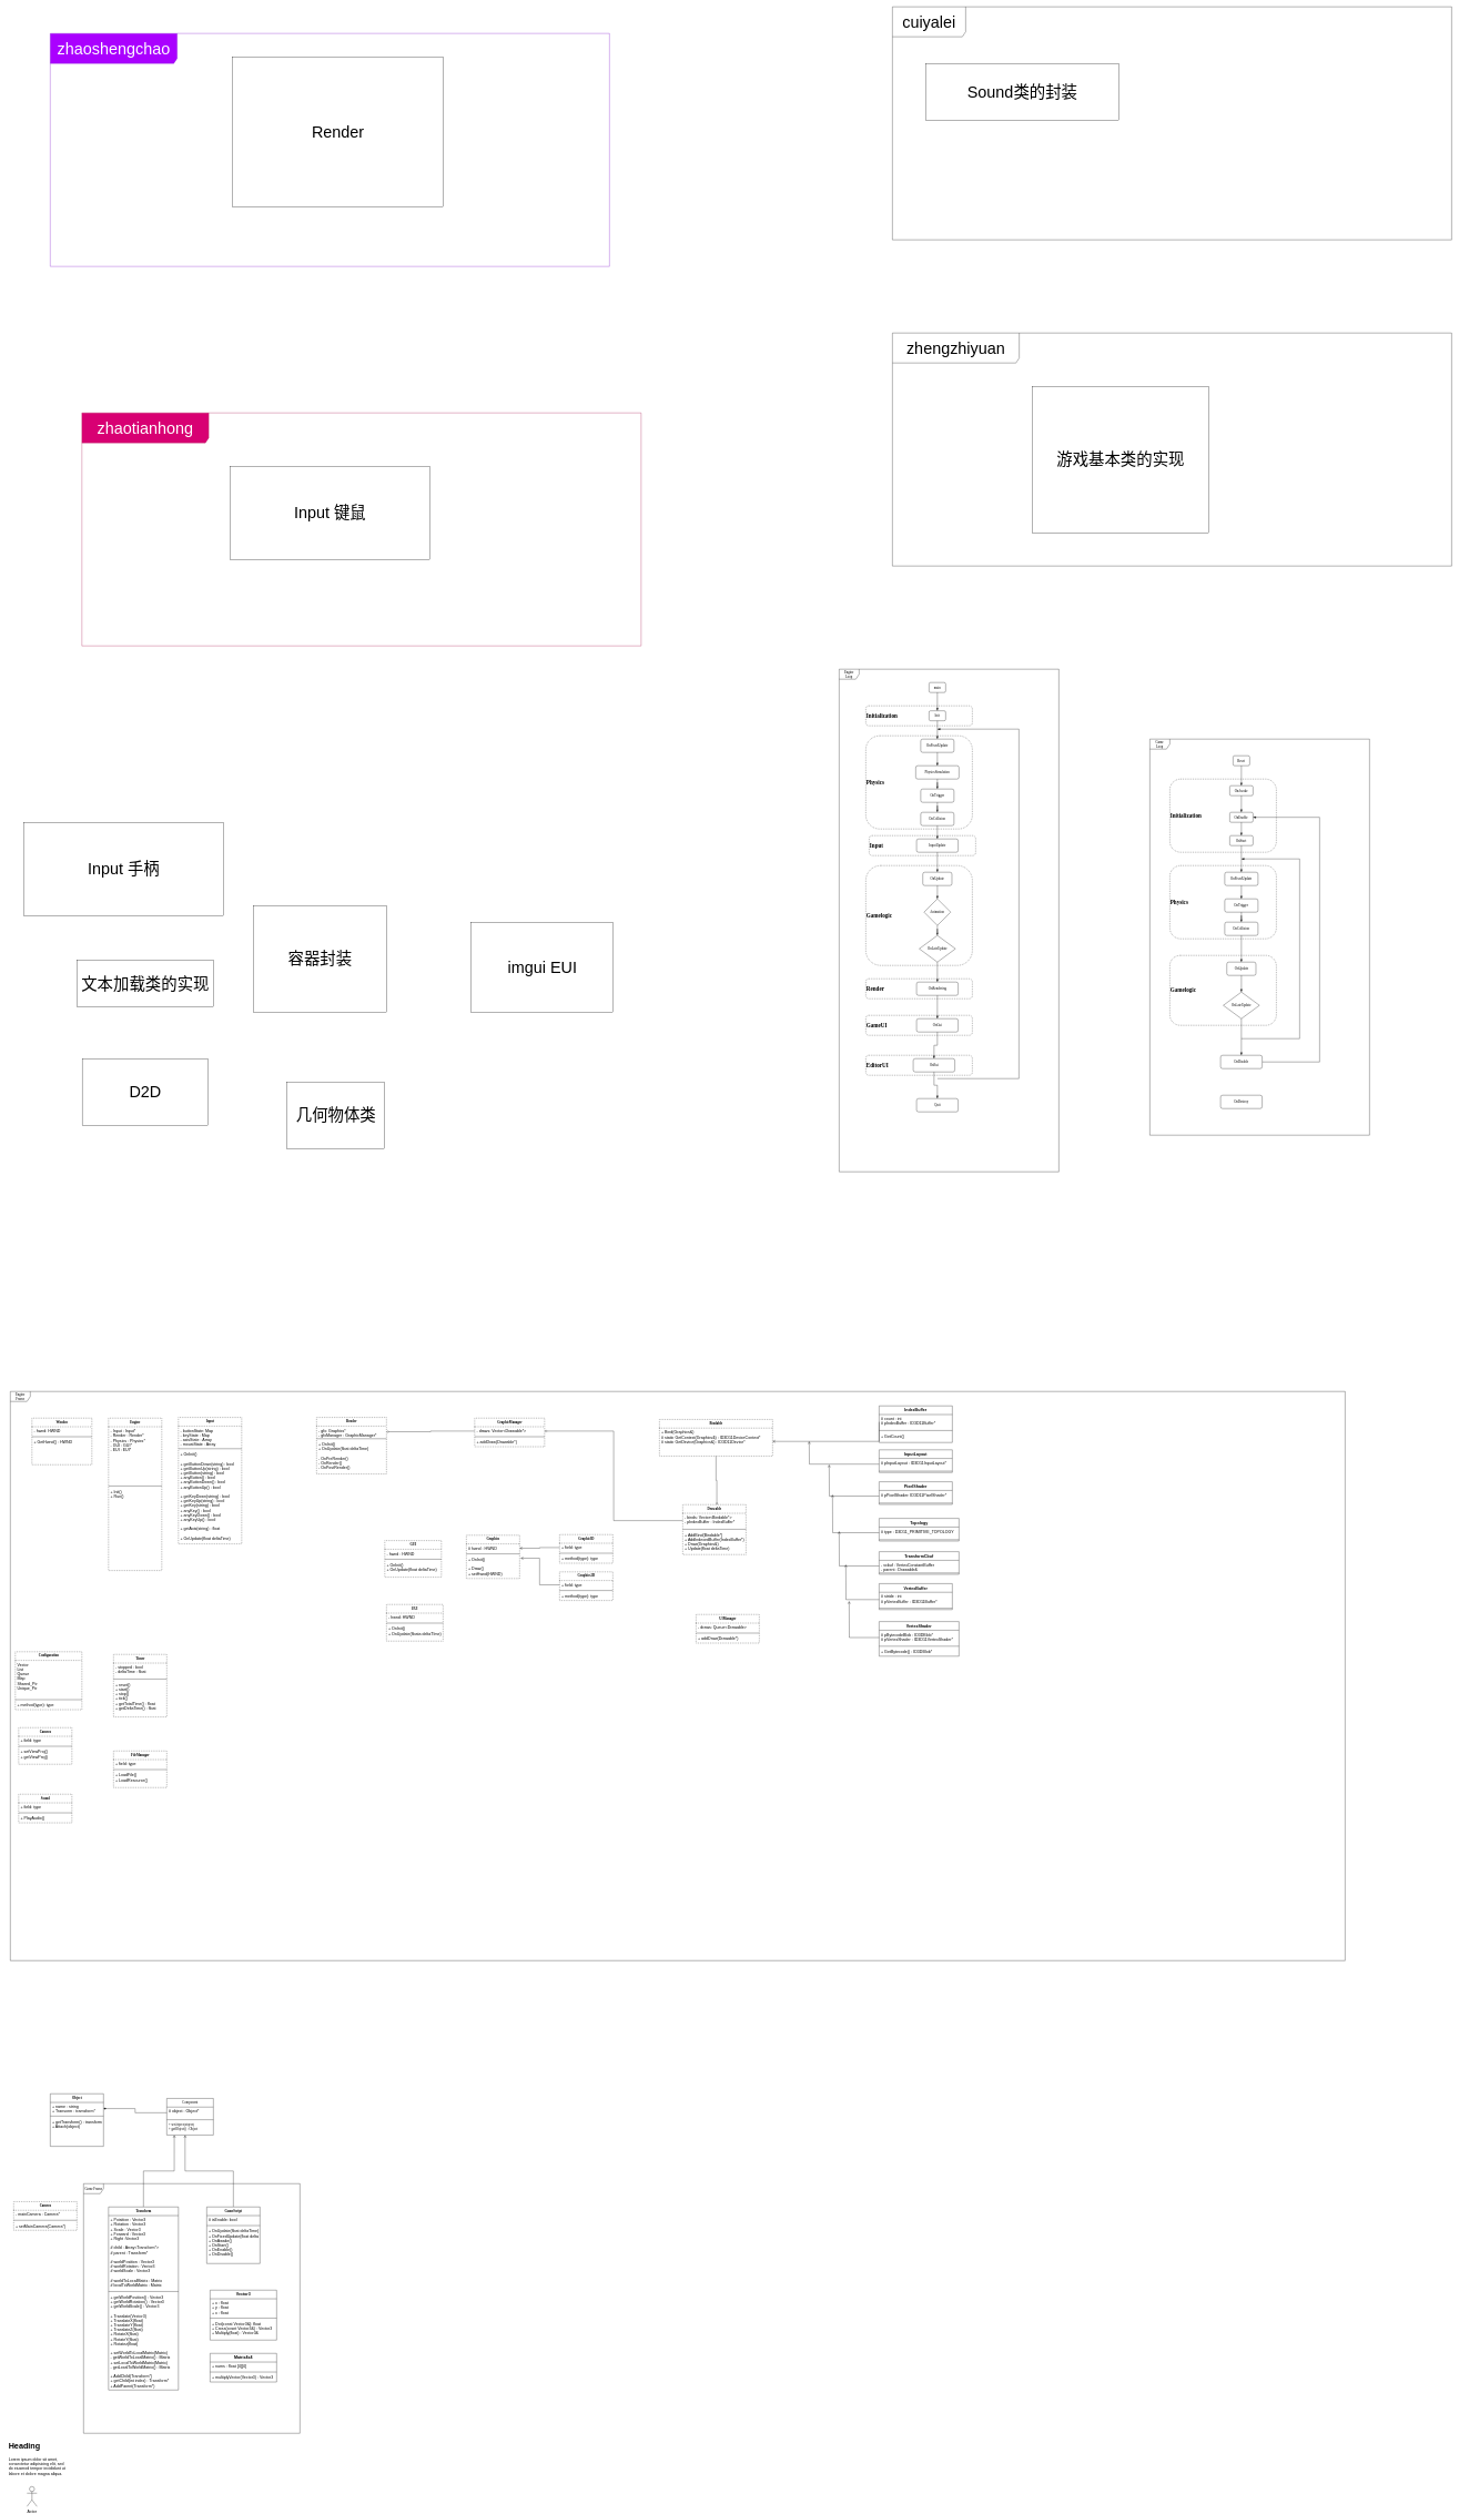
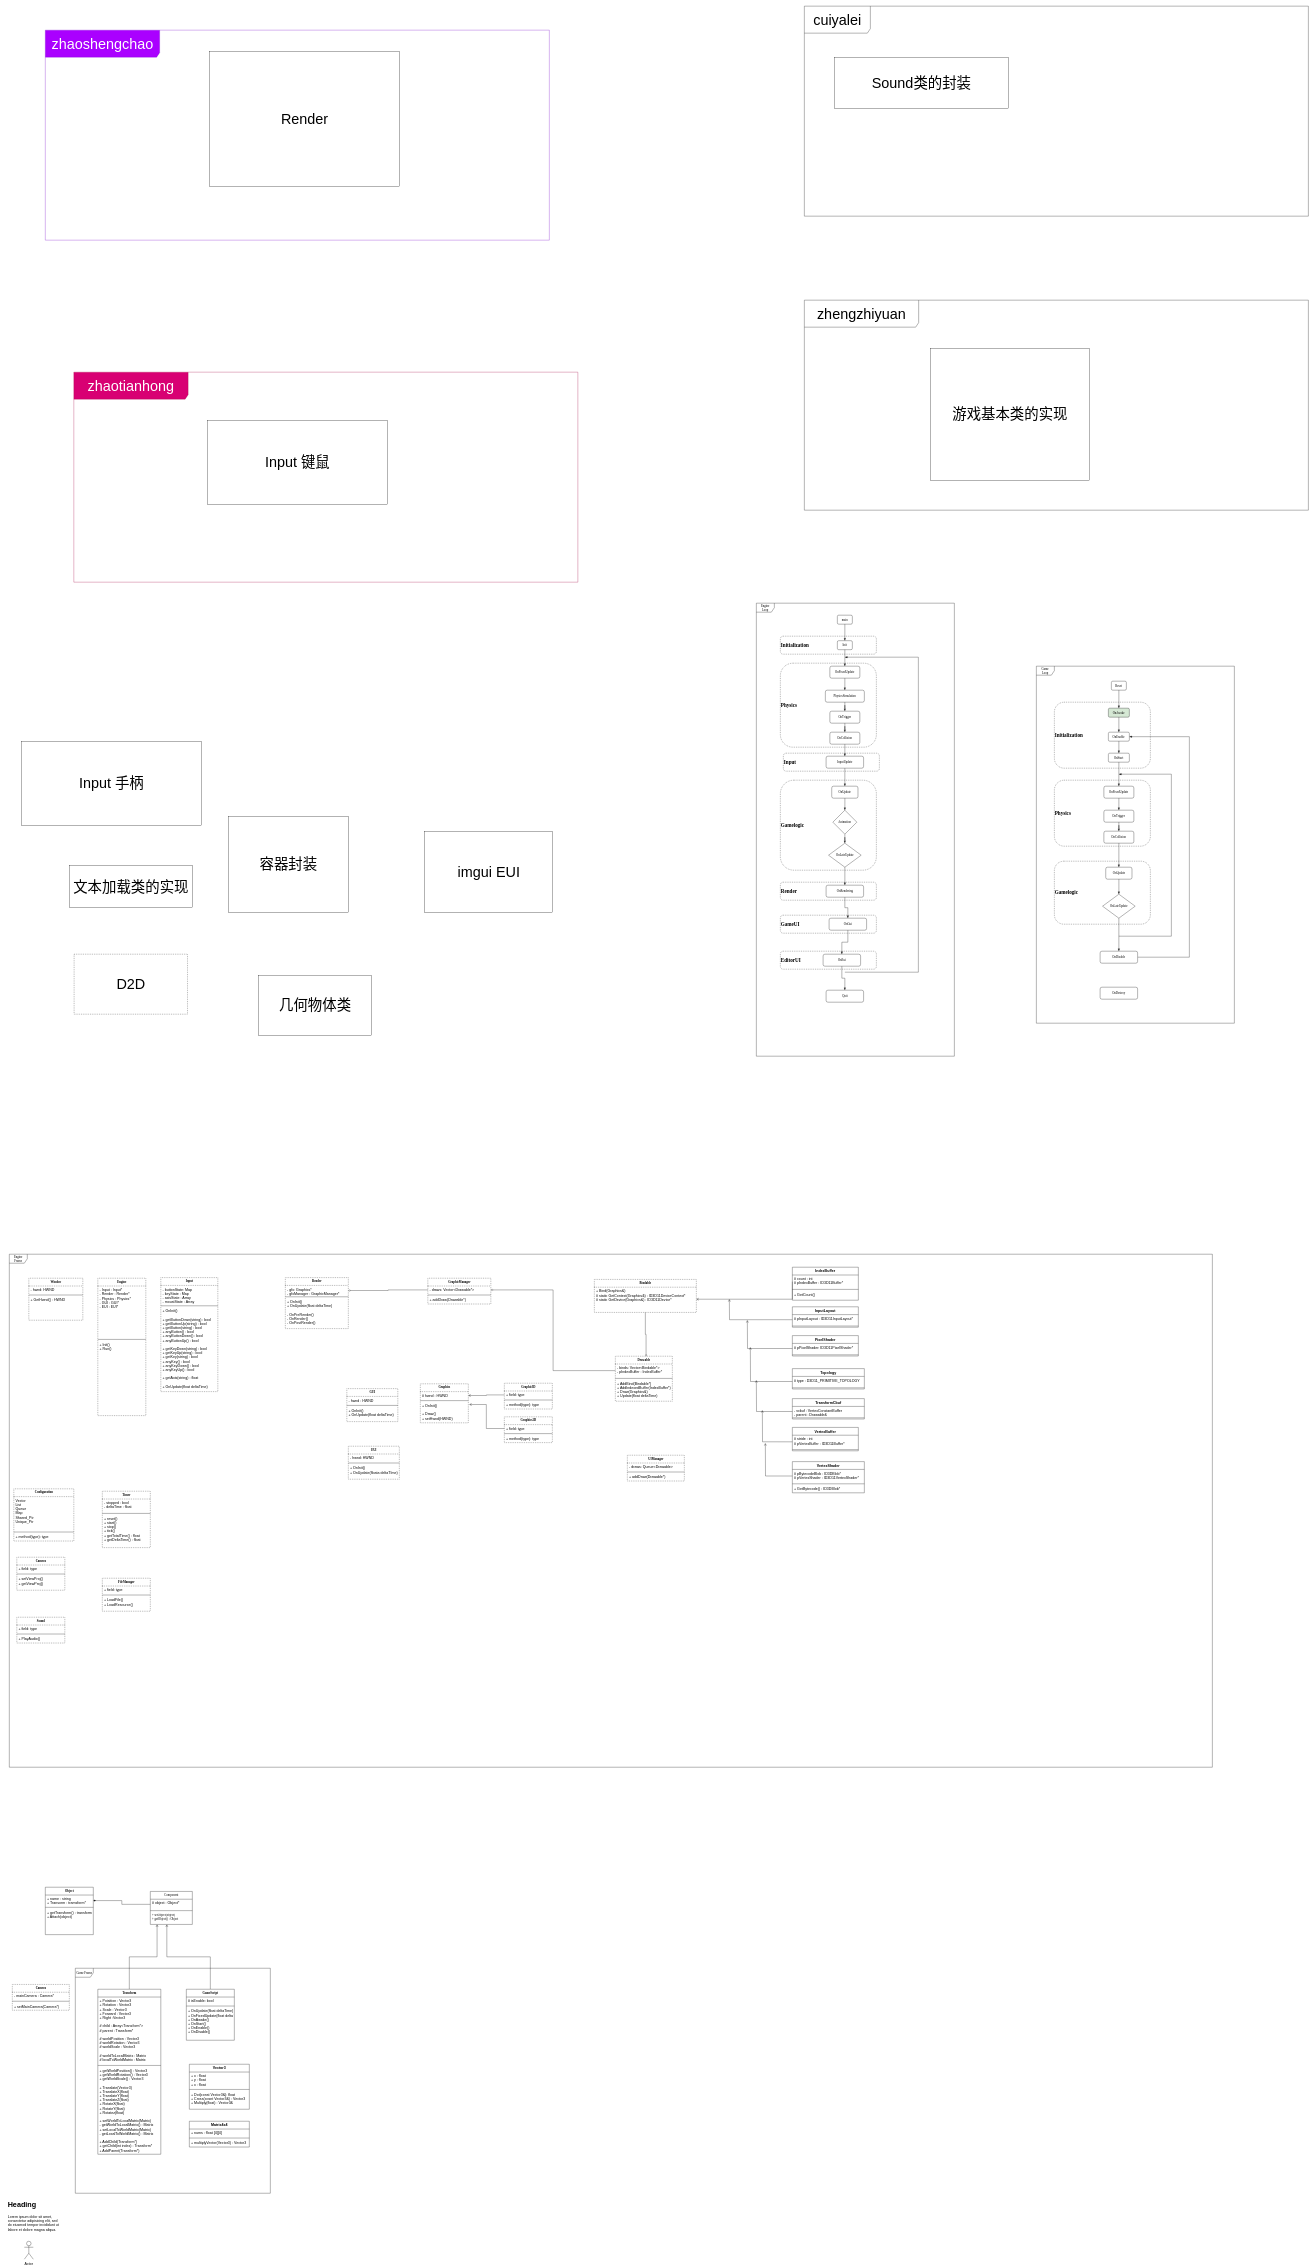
- <mxCell id="192" value="OnAwake" style="rounded=1;whiteSpace=wrap;html=1;shadow=0;glass=0;comic=0;strokeWidth=1;fontFamily=Verdana;fontSize=10;" parent="186" vertex="1"><mxGeometry x="240.01" y="140" width="70" height="30" as="geometry" /></mxCell>
+ <mxCell id="192" value="OnAwake" style="rounded=1;whiteSpace=wrap;html=1;shadow=0;glass=0;comic=0;strokeWidth=1;fontFamily=Verdana;fontSize=10;fillColor=#d5e8d4;" parent="186" vertex="1"><mxGeometry x="240.01" y="140" width="70" height="30" as="geometry" /></mxCell>
- <mxCell id="172" value="OnGui" style="rounded=1;whiteSpace=wrap;html=1;shadow=0;glass=0;comic=0;strokeWidth=1;fontFamily=Verdana;fontSize=10;" parent="149" vertex="1"><mxGeometry x="232.5" y="1050" width="125" height="40" as="geometry" /></mxCell>
+ <mxCell id="172" value="OnGui" style="rounded=1;whiteSpace=wrap;html=1;shadow=0;glass=0;comic=0;strokeWidth=1;fontFamily=Verdana;fontSize=10;" parent="149" vertex="1"><mxGeometry x="242.5" y="1050" width="125" height="40" as="geometry" /></mxCell>
- <mxCell id="112" value="&lt;span style=&quot;font-size: 48px&quot;&gt;D2D&lt;br&gt;&lt;/span&gt;" style="html=1;" parent="1" vertex="1"><mxGeometry x="246" y="3180" width="378" height="200" as="geometry" /></mxCell>
+ <mxCell id="112" value="&lt;span style=&quot;font-size: 48px&quot;&gt;D2D&lt;br&gt;&lt;/span&gt;" style="html=1;dashed=1;" parent="1" vertex="1"><mxGeometry x="246" y="3180" width="378" height="200" as="geometry" /></mxCell>
- <mxCell id="106" value="&lt;span style=&quot;font-size: 48px&quot;&gt;几何物体类&lt;/span&gt;" style="html=1;" parent="1" vertex="1"><mxGeometry x="860" y="3250" width="295" height="200" as="geometry" /></mxCell>
+ <mxCell id="106" value="&lt;span style=&quot;font-size: 48px&quot;&gt;几何物体类&lt;/span&gt;" style="html=1;" parent="1" vertex="1"><mxGeometry x="860" y="3250" width="378" height="200" as="geometry" /></mxCell>
